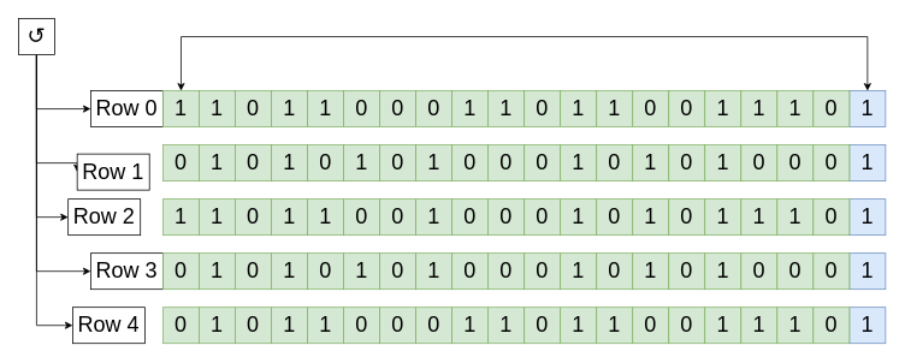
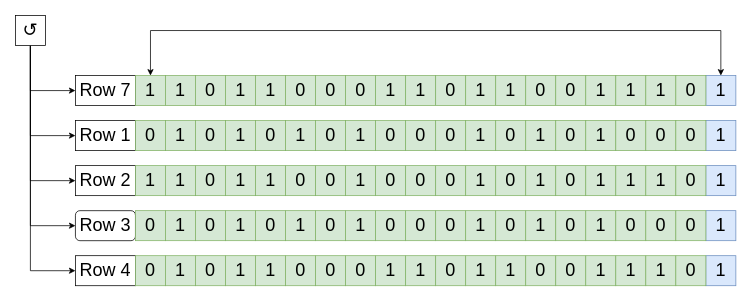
- <mxCell id="2" value="&lt;font style=&quot;font-size: 24px;&quot;&gt;Row 0&lt;/font&gt;" style="rounded=0;whiteSpace=wrap;html=1;" vertex="1" parent="1"><mxGeometry x="100" y="100" width="80" height="40" as="geometry" /></mxCell>
+ <mxCell id="2" value="&lt;font style=&quot;font-size: 24px;&quot;&gt;Row 7&lt;/font&gt;" style="rounded=0;whiteSpace=wrap;html=1;" vertex="1" parent="1"><mxGeometry x="100" y="100" width="80" height="40" as="geometry" /></mxCell>
- <mxCell id="9" value="&lt;font style=&quot;font-size: 24px;&quot;&gt;Row 1&lt;/font&gt;" style="rounded=0;whiteSpace=wrap;html=1;" vertex="1" parent="1"><mxGeometry x="85" y="170" width="80" height="40" as="geometry" /></mxCell>
+ <mxCell id="9" value="&lt;font style=&quot;font-size: 24px;&quot;&gt;Row 1&lt;/font&gt;" style="rounded=0;whiteSpace=wrap;html=1;" vertex="1" parent="1"><mxGeometry x="100" y="160" width="80" height="40" as="geometry" /></mxCell>
- <mxCell id="10" value="&lt;font style=&quot;font-size: 24px;&quot;&gt;Row 2&lt;/font&gt;" style="rounded=0;whiteSpace=wrap;html=1;" vertex="1" parent="1"><mxGeometry x="75" y="220" width="80" height="40" as="geometry" /></mxCell>
+ <mxCell id="10" value="&lt;font style=&quot;font-size: 24px;&quot;&gt;Row 2&lt;/font&gt;" style="rounded=0;whiteSpace=wrap;html=1;" vertex="1" parent="1"><mxGeometry x="100" y="220" width="80" height="40" as="geometry" /></mxCell>
- <mxCell id="11" value="&lt;font style=&quot;font-size: 24px;&quot;&gt;Row 3&lt;/font&gt;" style="rounded=0;whiteSpace=wrap;html=1;" vertex="1" parent="1"><mxGeometry x="100" y="280" width="80" height="40" as="geometry" /></mxCell>
+ <mxCell id="11" value="&lt;font style=&quot;font-size: 24px;&quot;&gt;Row 3&lt;/font&gt;" style="whiteSpace=wrap;html=1;rounded=1;" vertex="1" parent="1"><mxGeometry x="100" y="280" width="80" height="40" as="geometry" /></mxCell>
- <mxCell id="12" value="&lt;font style=&quot;font-size: 24px;&quot;&gt;Row 4&lt;/font&gt;" style="rounded=0;whiteSpace=wrap;html=1;" vertex="1" parent="1"><mxGeometry x="80" y="340" width="80" height="40" as="geometry" /></mxCell>
+ <mxCell id="12" value="&lt;font style=&quot;font-size: 24px;&quot;&gt;Row 4&lt;/font&gt;" style="rounded=0;whiteSpace=wrap;html=1;" vertex="1" parent="1"><mxGeometry x="100" y="340" width="80" height="40" as="geometry" /></mxCell>
